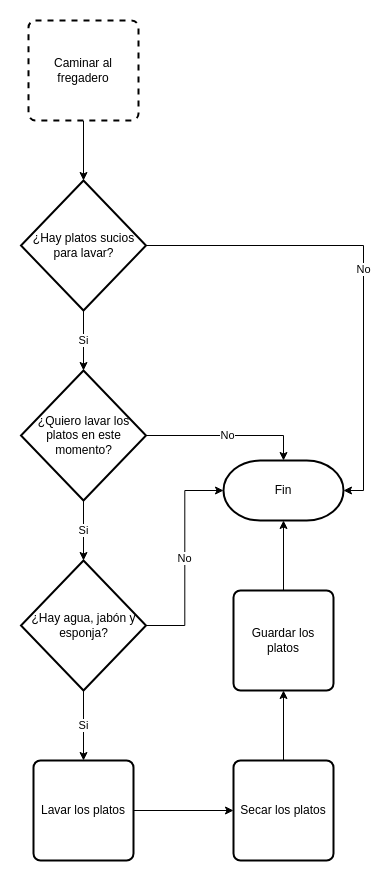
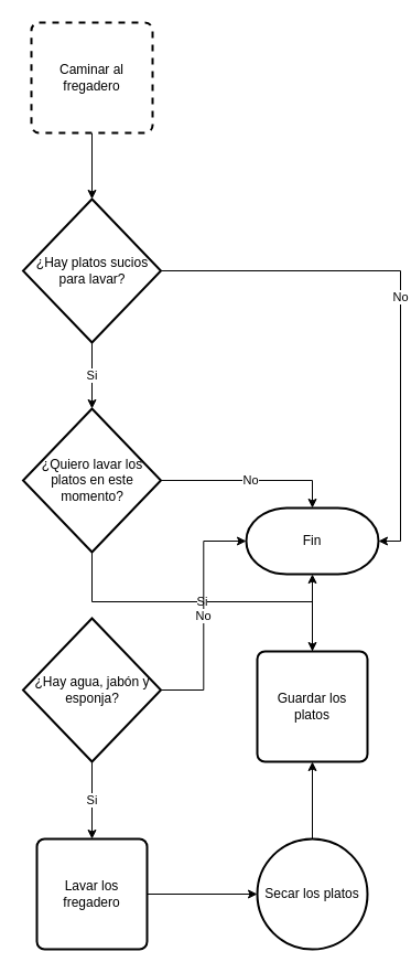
- <mxCell id="7" value="Si" style="edgeStyle=orthogonalEdgeStyle;rounded=0;orthogonalLoop=1;jettySize=auto;html=1;exitX=0.5;exitY=1;exitDx=0;exitDy=0;exitPerimeter=0;entryX=0.5;entryY=0;entryDx=0;entryDy=0;entryPerimeter=0;" parent="1" source="9" target="12" edge="1"><mxGeometry relative="1" as="geometry" /></mxCell>
+ <mxCell id="7" value="Si" style="edgeStyle=orthogonalEdgeStyle;rounded=0;orthogonalLoop=1;jettySize=auto;html=1;exitX=0.5;exitY=1;exitDx=0;exitDy=0;exitPerimeter=0;" parent="1" source="9" target="18" edge="1"><mxGeometry relative="1" as="geometry" /></mxCell>
- <mxCell id="14" value="Lavar los platos" style="rounded=1;whiteSpace=wrap;html=1;absoluteArcSize=1;arcSize=14;strokeWidth=2;" parent="1" vertex="1"><mxGeometry x="33" y="760" width="100" height="100" as="geometry" /></mxCell>
+ <mxCell id="14" value="Lavar los fregadero" style="rounded=1;whiteSpace=wrap;html=1;absoluteArcSize=1;arcSize=14;strokeWidth=2;" parent="1" vertex="1"><mxGeometry x="33" y="760" width="100" height="100" as="geometry" /></mxCell>
- <mxCell id="16" value="Secar los platos" style="rounded=1;whiteSpace=wrap;html=1;absoluteArcSize=1;arcSize=14;strokeWidth=2;" parent="1" vertex="1"><mxGeometry x="233" y="760" width="100" height="100" as="geometry" /></mxCell>
+ <mxCell id="16" value="Secar los platos" style="ellipse;whiteSpace=wrap;html=1;absoluteArcSize=1;arcSize=14;strokeWidth=2;" parent="1" vertex="1"><mxGeometry x="233" y="760" width="100" height="100" as="geometry" /></mxCell>
